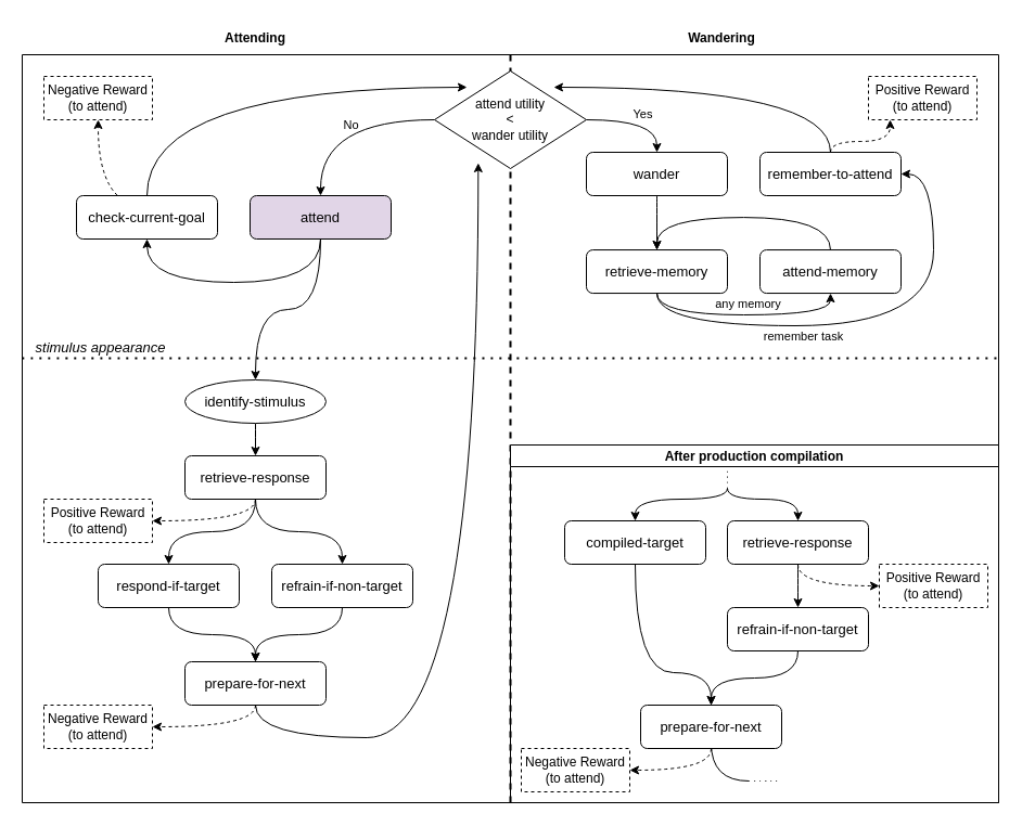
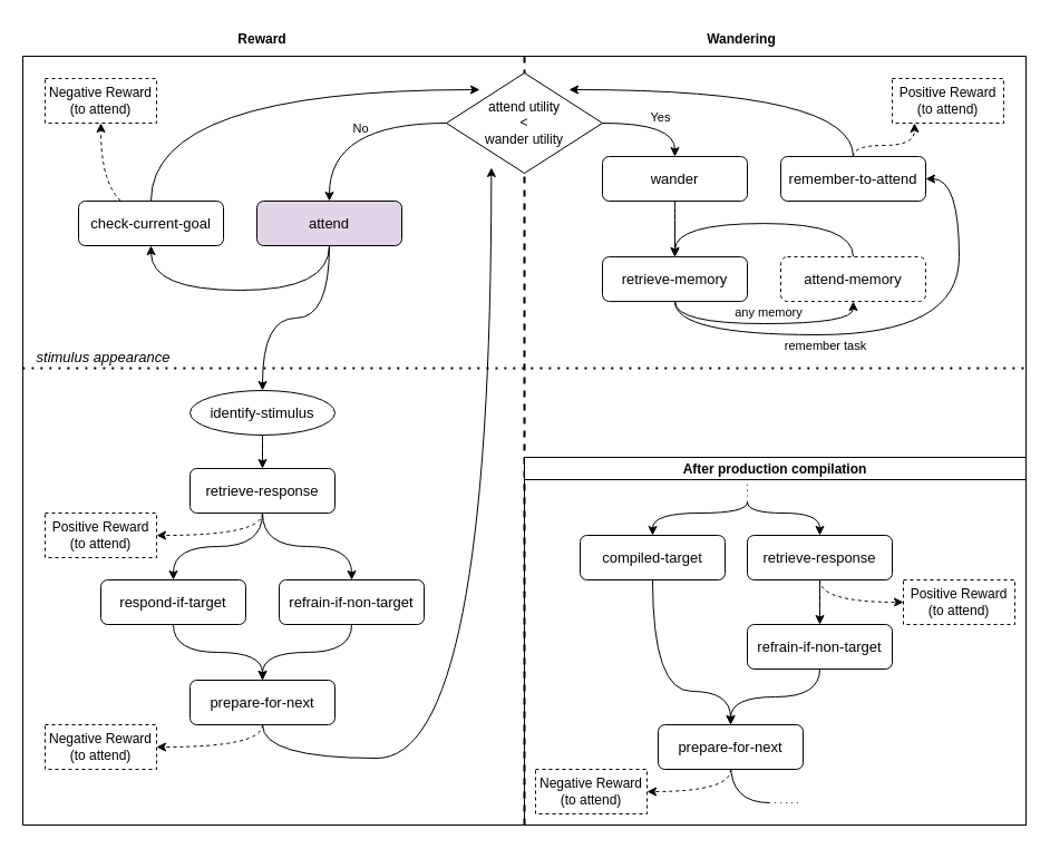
- <mxCell id="57" value="&lt;b&gt;Attending&lt;/b&gt;" style="text;html=1;strokeColor=none;fillColor=none;align=center;verticalAlign=middle;whiteSpace=wrap;rounded=0;" parent="1" vertex="1"><mxGeometry x="20" y="20" width="430" height="30" as="geometry" /></mxCell>
+ <mxCell id="57" value="&lt;b&gt;Reward&lt;/b&gt;" style="text;html=1;strokeColor=none;fillColor=none;align=center;verticalAlign=middle;whiteSpace=wrap;rounded=0;" parent="1" vertex="1"><mxGeometry x="20" y="20" width="430" height="30" as="geometry" /></mxCell>
- <mxCell id="22" value="&lt;font style=&quot;font-size: 13px&quot;&gt;attend-memory&lt;/font&gt;" style="rounded=1;whiteSpace=wrap;html=1;" parent="3" vertex="1"><mxGeometry x="680" y="180.06" width="130" height="40" as="geometry" /></mxCell>
+ <mxCell id="22" value="&lt;font style=&quot;font-size: 13px&quot;&gt;attend-memory&lt;/font&gt;" style="rounded=1;whiteSpace=wrap;html=1;dashed=1;" parent="3" vertex="1"><mxGeometry x="680" y="180.06" width="130" height="40" as="geometry" /></mxCell>
